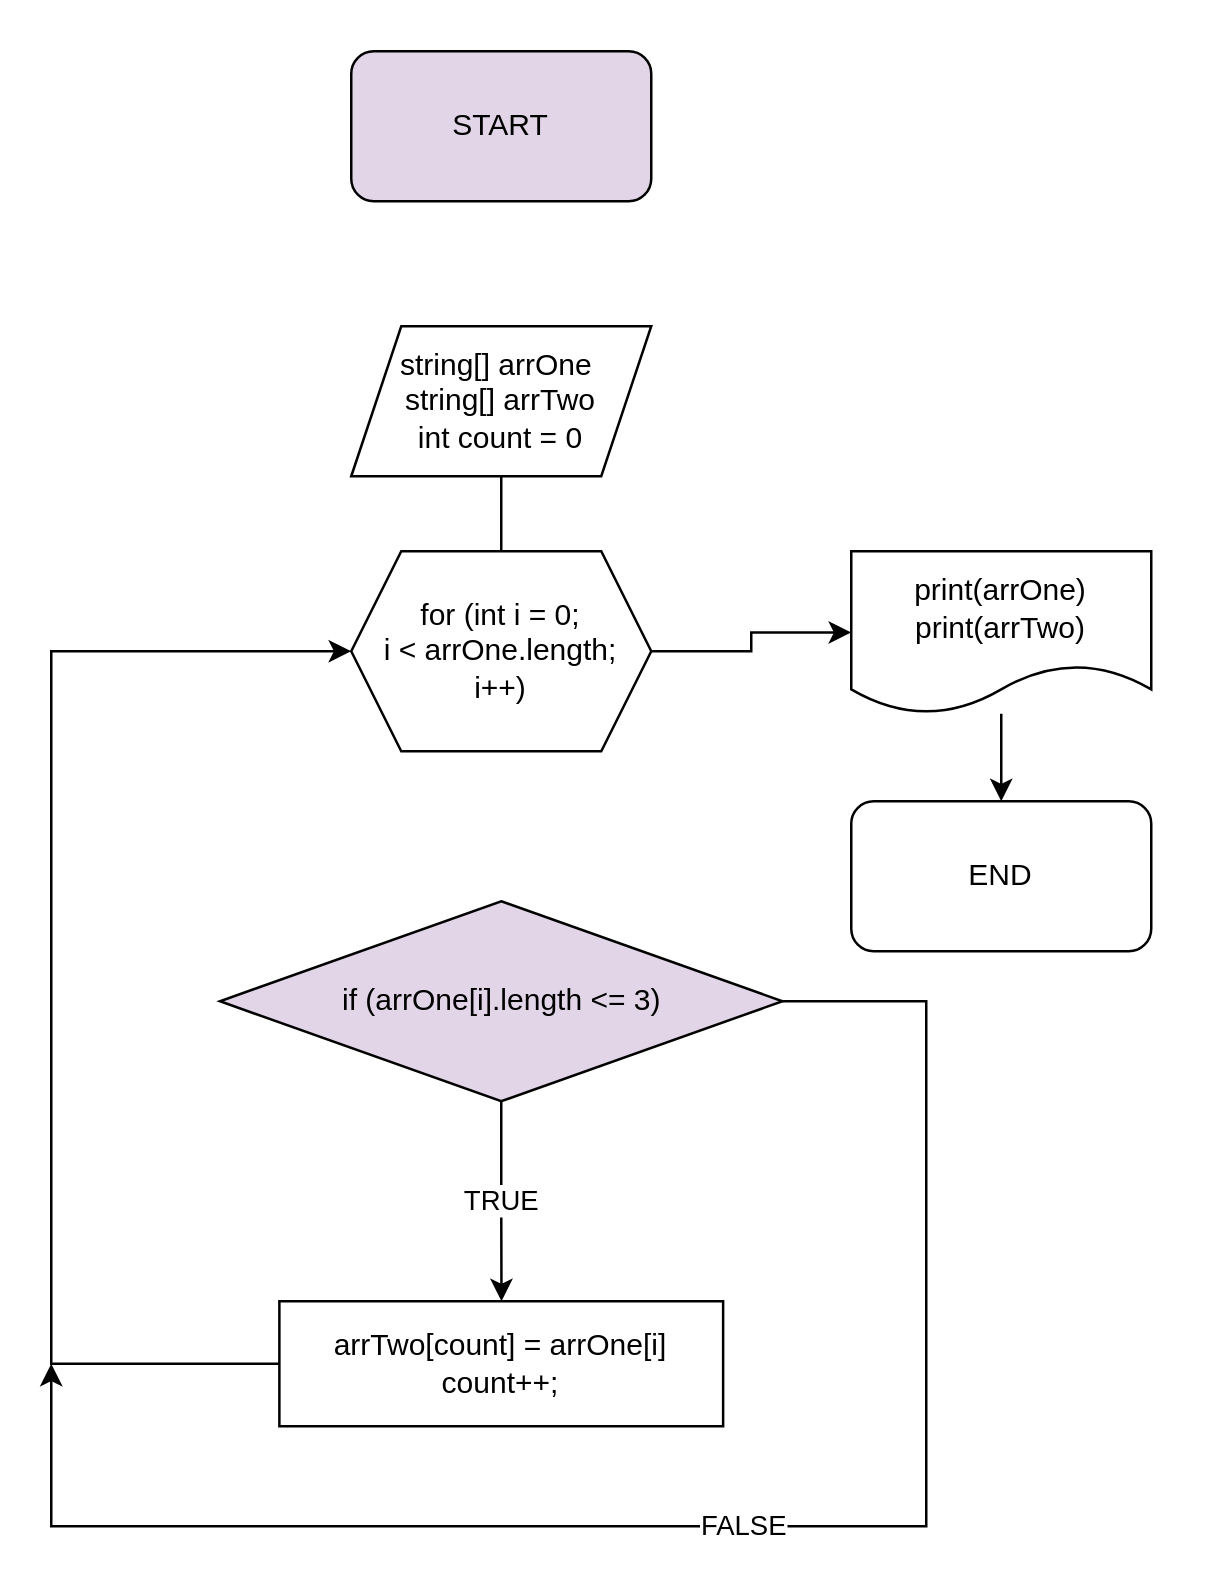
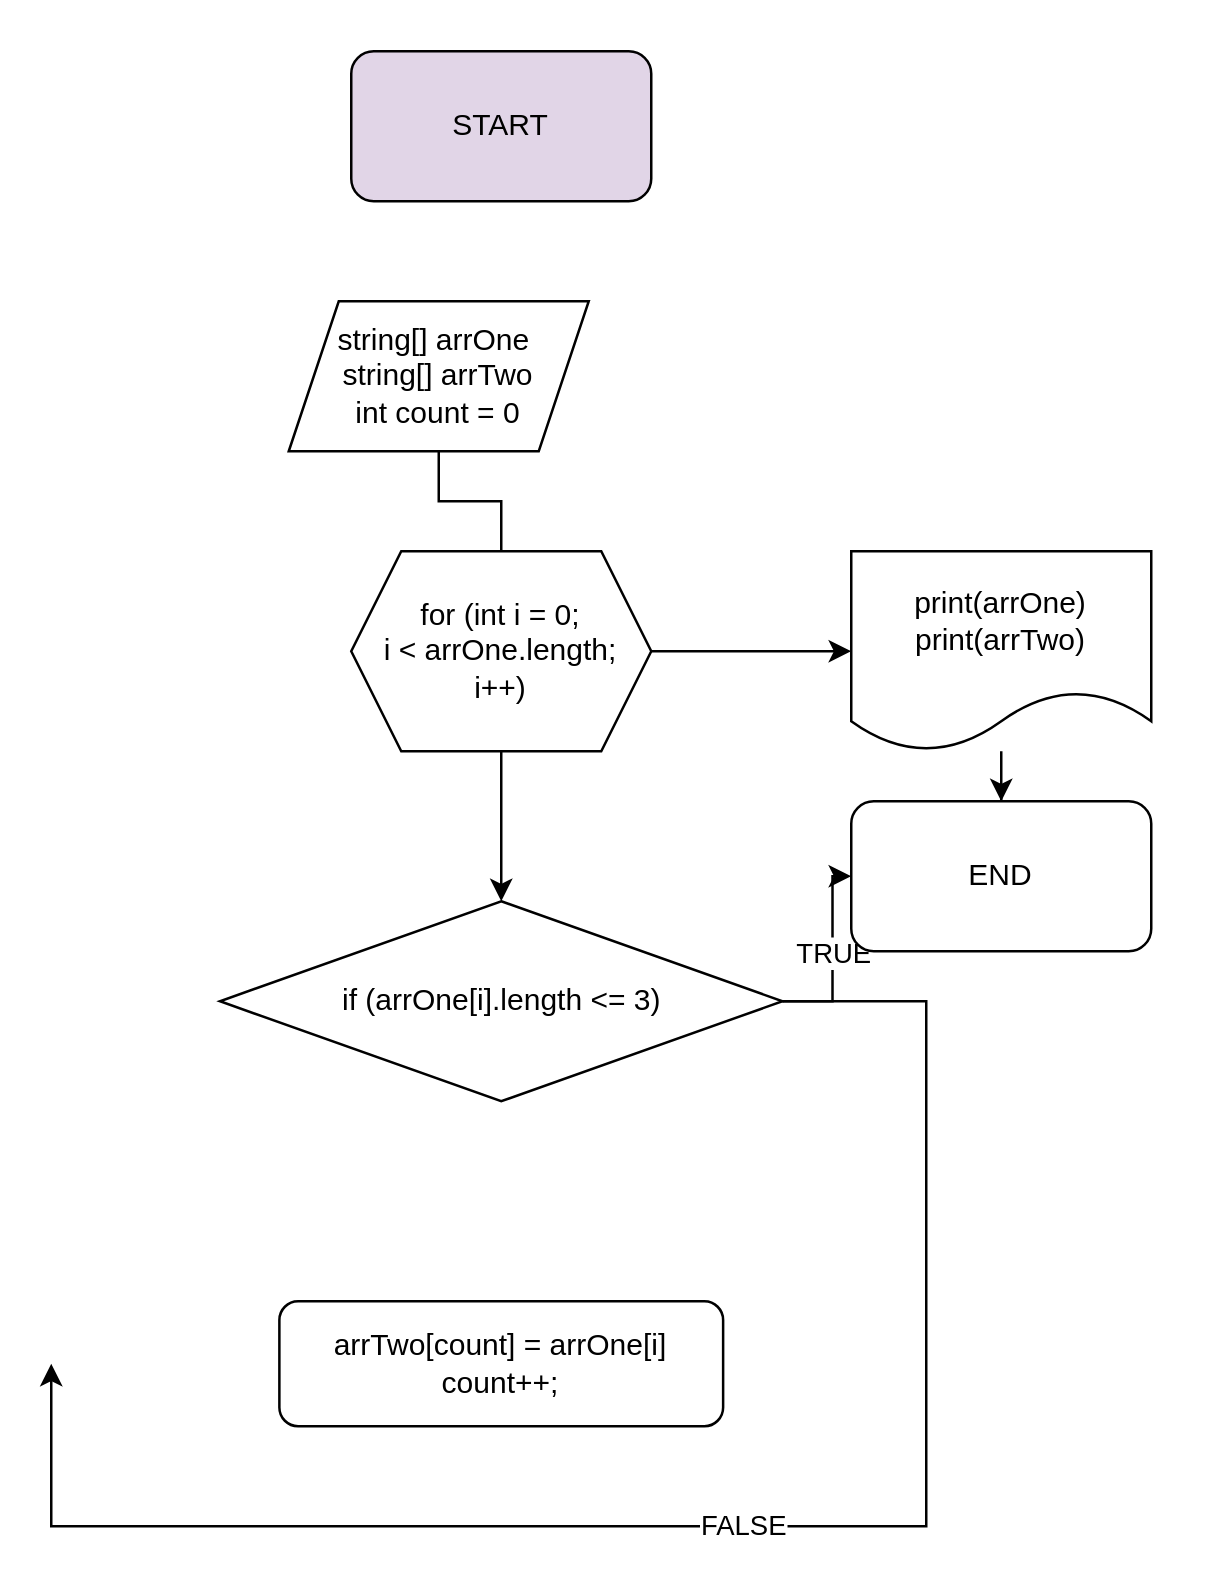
- <mxCell id="4" value="string[] arrOne&amp;nbsp;&lt;br&gt;string[] arrTwo&lt;br&gt;int count = 0" style="shape=parallelogram;perimeter=parallelogramPerimeter;whiteSpace=wrap;html=1;fixedSize=1;" parent="1" vertex="1"><mxGeometry x="140" y="130" width="120" height="60" as="geometry" /></mxCell>
+ <mxCell id="4" value="string[] arrOne&amp;nbsp;&lt;br&gt;string[] arrTwo&lt;br&gt;int count = 0" style="shape=parallelogram;perimeter=parallelogramPerimeter;whiteSpace=wrap;html=1;fixedSize=1;" parent="1" vertex="1"><mxGeometry x="115" y="120" width="120" height="60" as="geometry" /></mxCell>
- <mxCell id="14" value="print(arrOne)&lt;br&gt;print(arrTwo)" style="shape=document;whiteSpace=wrap;html=1;boundedLbl=1;" vertex="1" parent="1"><mxGeometry x="340" y="220" width="120" height="65" as="geometry" /></mxCell>
+ <mxCell id="14" value="print(arrOne)&lt;br&gt;print(arrTwo)" style="shape=document;whiteSpace=wrap;html=1;boundedLbl=1;" vertex="1" parent="1"><mxGeometry x="340" y="220" width="120" height="80" as="geometry" /></mxCell>
+ <mxCell id="5" value="" style="edgeStyle=orthogonalEdgeStyle;rounded=0;orthogonalLoop=1;jettySize=auto;html=1;" parent="1" source="7" target="10" edge="1"><mxGeometry relative="1" as="geometry" /></mxCell>
- <mxCell id="11" style="edgeStyle=orthogonalEdgeStyle;rounded=0;orthogonalLoop=1;jettySize=auto;html=1;entryX=0;entryY=0.5;entryDx=0;entryDy=0;" edge="1" parent="1" source="12" target="7"><mxGeometry relative="1" as="geometry"><Array as="points"><mxPoint x="20" y="545" /><mxPoint x="20" y="260" /></Array></mxGeometry></mxCell>
- <mxCell id="10" value="if (arrOne[i].length &amp;lt;= 3)" style="rhombus;whiteSpace=wrap;html=1;fillColor=#e1d5e7;" parent="1" vertex="1"><mxGeometry x="87.5" y="360" width="225" height="80" as="geometry" /></mxCell>
+ <mxCell id="10" value="if (arrOne[i].length &amp;lt;= 3)" style="rhombus;whiteSpace=wrap;html=1;" parent="1" vertex="1"><mxGeometry x="87.5" y="360" width="225" height="80" as="geometry" /></mxCell>
- <mxCell id="8" value="TRUE" style="edgeStyle=orthogonalEdgeStyle;rounded=0;orthogonalLoop=1;jettySize=auto;html=1;" edge="1" parent="1" source="10" target="12"><mxGeometry relative="1" as="geometry" /></mxCell>
+ <mxCell id="8" value="TRUE" style="edgeStyle=orthogonalEdgeStyle;rounded=0;orthogonalLoop=1;jettySize=auto;html=1;" edge="1" parent="1" source="10" target="15"><mxGeometry relative="1" as="geometry" /></mxCell>
- <mxCell id="12" value="arrTwo[count] = arrOne[i]&lt;br&gt;count++;" style="whiteSpace=wrap;html=1;" parent="1" vertex="1"><mxGeometry x="111.25" y="520" width="177.5" height="50" as="geometry" /></mxCell>
+ <mxCell id="12" value="arrTwo[count] = arrOne[i]&lt;br&gt;count++;" style="whiteSpace=wrap;html=1;rounded=1;" parent="1" vertex="1"><mxGeometry x="111.25" y="520" width="177.5" height="50" as="geometry" /></mxCell>
